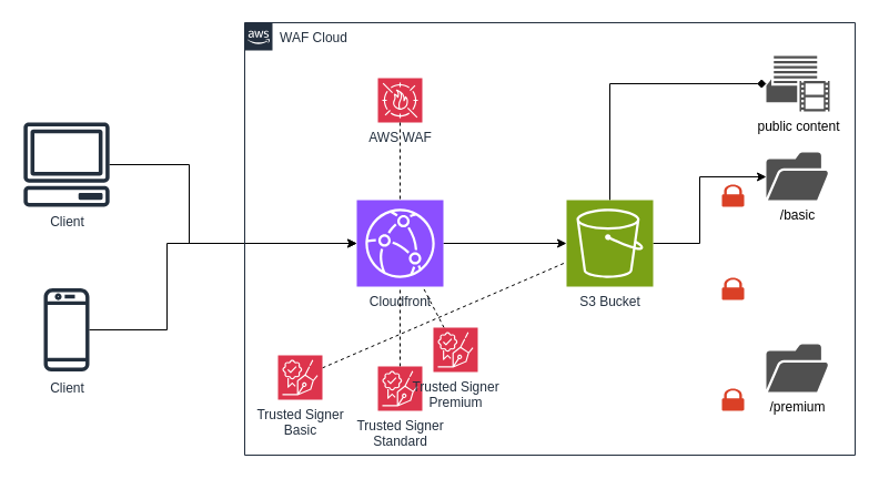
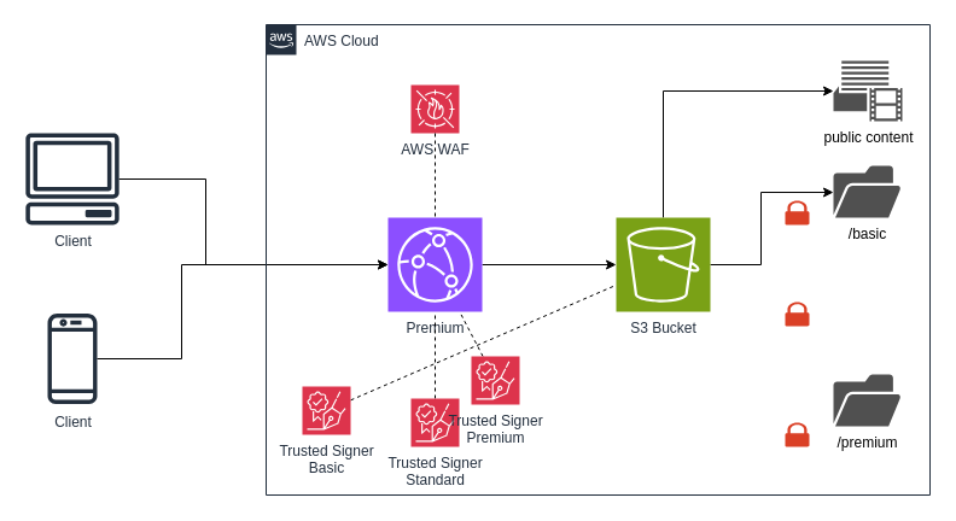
- <mxCell id="16" value="WAF Cloud" style="points=[[0,0],[0.25,0],[0.5,0],[0.75,0],[1,0],[1,0.25],[1,0.5],[1,0.75],[1,1],[0.75,1],[0.5,1],[0.25,1],[0,1],[0,0.75],[0,0.5],[0,0.25]];outlineConnect=0;gradientColor=none;html=1;whiteSpace=wrap;fontSize=12;fontStyle=0;container=1;pointerEvents=0;collapsible=0;recursiveResize=0;shape=mxgraph.aws4.group;grIcon=mxgraph.aws4.group_aws_cloud_alt;strokeColor=#232F3E;fillColor=none;verticalAlign=top;align=left;spacingLeft=30;fontColor=#232F3E;dashed=0;fontFamily=Helvetica;labelBackgroundColor=default;" vertex="1" parent="1"><mxGeometry x="220" y="20" width="550" height="390" as="geometry" /></mxCell>
+ <mxCell id="16" value="AWS Cloud" style="points=[[0,0],[0.25,0],[0.5,0],[0.75,0],[1,0],[1,0.25],[1,0.5],[1,0.75],[1,1],[0.75,1],[0.5,1],[0.25,1],[0,1],[0,0.75],[0,0.5],[0,0.25]];outlineConnect=0;gradientColor=none;html=1;whiteSpace=wrap;fontSize=12;fontStyle=0;container=1;pointerEvents=0;collapsible=0;recursiveResize=0;shape=mxgraph.aws4.group;grIcon=mxgraph.aws4.group_aws_cloud_alt;strokeColor=#232F3E;fillColor=none;verticalAlign=top;align=left;spacingLeft=30;fontColor=#232F3E;dashed=0;fontFamily=Helvetica;labelBackgroundColor=default;" vertex="1" parent="1"><mxGeometry x="220" y="20" width="550" height="390" as="geometry" /></mxCell>
- <mxCell id="6" style="edgeStyle=orthogonalEdgeStyle;rounded=0;orthogonalLoop=1;jettySize=auto;html=1;endArrow=diamond;" edge="1" parent="1" source="7" target="10"><mxGeometry relative="1" as="geometry"><Array as="points"><mxPoint x="549" y="75" /></Array></mxGeometry></mxCell>
+ <mxCell id="6" style="edgeStyle=orthogonalEdgeStyle;rounded=0;orthogonalLoop=1;jettySize=auto;html=1;" edge="1" parent="1" source="7" target="10"><mxGeometry relative="1" as="geometry"><Array as="points"><mxPoint x="549" y="75" /></Array></mxGeometry></mxCell>
- <mxCell id="17" value="Cloudfront" style="sketch=0;points=[[0,0,0],[0.25,0,0],[0.5,0,0],[0.75,0,0],[1,0,0],[0,1,0],[0.25,1,0],[0.5,1,0],[0.75,1,0],[1,1,0],[0,0.25,0],[0,0.5,0],[0,0.75,0],[1,0.25,0],[1,0.5,0],[1,0.75,0]];outlineConnect=0;fontColor=#232F3E;fillColor=#8C4FFF;strokeColor=#ffffff;dashed=0;verticalLabelPosition=bottom;verticalAlign=top;align=center;html=1;fontSize=12;fontStyle=0;aspect=fixed;shape=mxgraph.aws4.resourceIcon;resIcon=mxgraph.aws4.cloudfront;" vertex="1" parent="16"><mxGeometry x="101" y="160" width="78" height="78" as="geometry" /></mxCell>
+ <mxCell id="17" value="Premium" style="sketch=0;points=[[0,0,0],[0.25,0,0],[0.5,0,0],[0.75,0,0],[1,0,0],[0,1,0],[0.25,1,0],[0.5,1,0],[0.75,1,0],[1,1,0],[0,0.25,0],[0,0.5,0],[0,0.75,0],[1,0.25,0],[1,0.5,0],[1,0.75,0]];outlineConnect=0;fontColor=#232F3E;fillColor=#8C4FFF;strokeColor=#ffffff;dashed=0;verticalLabelPosition=bottom;verticalAlign=top;align=center;html=1;fontSize=12;fontStyle=0;aspect=fixed;shape=mxgraph.aws4.resourceIcon;resIcon=mxgraph.aws4.cloudfront;" vertex="1" parent="16"><mxGeometry x="101" y="160" width="78" height="78" as="geometry" /></mxCell>
